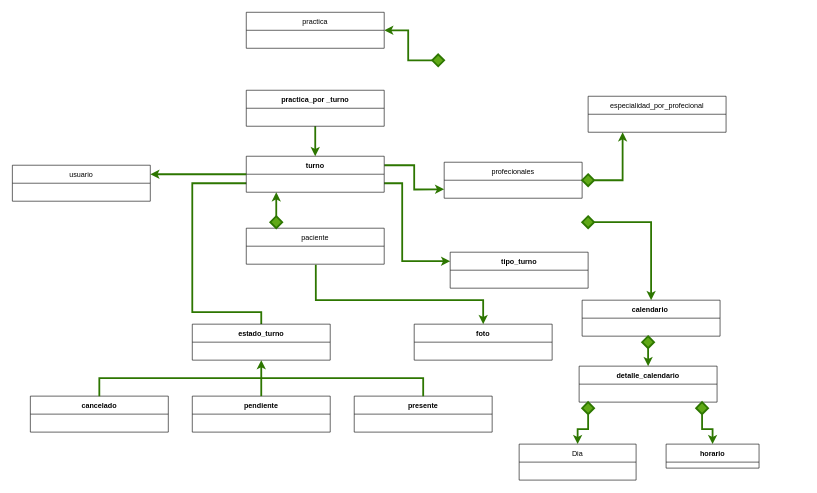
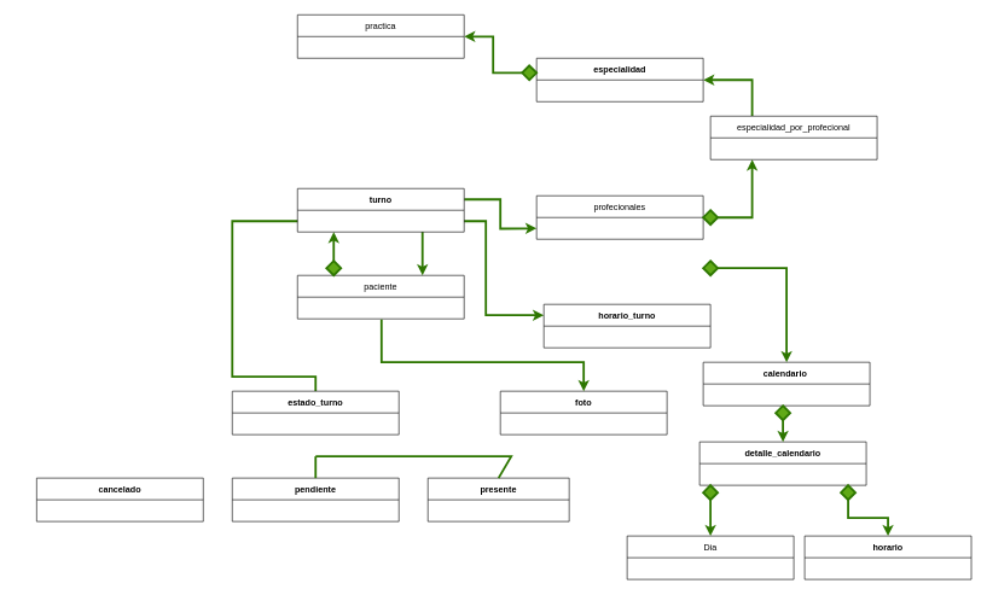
+ <mxCell id="14" value="especialidad" style="swimlane;fontStyle=1;childLayout=stackLayout;horizontal=1;startSize=30;horizontalStack=0;resizeParent=1;resizeParentMax=0;resizeLast=0;collapsible=1;marginBottom=0;" vertex="1" parent="1"><mxGeometry x="740" y="80" width="230" height="60" as="geometry" /></mxCell>
+ <mxCell id="5" style="edgeStyle=orthogonalEdgeStyle;rounded=0;orthogonalLoop=1;jettySize=auto;html=1;exitX=0.25;exitY=0;exitDx=0;exitDy=0;entryX=1;entryY=0.5;entryDx=0;entryDy=0;fillColor=#60a917;strokeColor=#2D7600;strokeWidth=3;" edge="1" parent="1" source="6" target="14"><mxGeometry relative="1" as="geometry" /></mxCell>
- <mxCell id="22" value="practica_por _turno" style="swimlane;fontStyle=1;childLayout=stackLayout;horizontal=1;startSize=30;horizontalStack=0;resizeParent=1;resizeParentMax=0;resizeLast=0;collapsible=1;marginBottom=0;" vertex="1" parent="1"><mxGeometry x="410" y="150" width="230" height="60" as="geometry" /></mxCell>
- <mxCell id="21" style="edgeStyle=orthogonalEdgeStyle;rounded=0;orthogonalLoop=1;jettySize=auto;html=1;exitX=0.5;exitY=1;exitDx=0;exitDy=0;entryX=0.5;entryY=0;entryDx=0;entryDy=0;fillColor=#60a917;strokeColor=#2D7600;strokeWidth=3;" edge="1" parent="1" source="22" target="13"><mxGeometry relative="1" as="geometry" /></mxCell>
- <mxCell id="28" value="" style="endArrow=classic;html=1;rounded=0;entryX=1;entryY=0.25;entryDx=0;entryDy=0;exitX=0;exitY=0.5;exitDx=0;exitDy=0;fillColor=#60a917;strokeColor=#2D7600;strokeWidth=3;" edge="1" parent="1" source="13" target="2"><mxGeometry width="50" height="50" relative="1" as="geometry"><mxPoint x="240" y="450" as="sourcePoint" /><mxPoint x="290" y="400" as="targetPoint" /></mxGeometry></mxCell>
- <mxCell id="2" value="usuario" style="swimlane;fontStyle=0;childLayout=stackLayout;horizontal=1;startSize=30;horizontalStack=0;resizeParent=1;resizeParentMax=0;resizeLast=0;collapsible=1;marginBottom=0;" parent="1" vertex="1"><mxGeometry x="20" y="275" width="230" height="60" as="geometry" /></mxCell>
+ <mxCell id="11" style="edgeStyle=orthogonalEdgeStyle;rounded=0;orthogonalLoop=1;jettySize=auto;html=1;exitX=0.75;exitY=1;exitDx=0;exitDy=0;entryX=0.75;entryY=0;entryDx=0;entryDy=0;strokeWidth=3;fillColor=#60a917;strokeColor=#2D7600;" edge="1" parent="1" source="13" target="8"><mxGeometry relative="1" as="geometry" /></mxCell>
- <mxCell id="18" value="tipo_turno" style="swimlane;fontStyle=1;childLayout=stackLayout;horizontal=1;startSize=30;horizontalStack=0;resizeParent=1;resizeParentMax=0;resizeLast=0;collapsible=1;marginBottom=0;" vertex="1" parent="1"><mxGeometry x="750" y="420" width="230" height="60" as="geometry" /></mxCell>
+ <mxCell id="18" value="horario_turno" style="swimlane;fontStyle=1;childLayout=stackLayout;horizontal=1;startSize=30;horizontalStack=0;resizeParent=1;resizeParentMax=0;resizeLast=0;collapsible=1;marginBottom=0;" vertex="1" parent="1"><mxGeometry x="750" y="420" width="230" height="60" as="geometry" /></mxCell>
- <mxCell id="26" value="" style="endArrow=classic;html=1;rounded=0;exitX=0.5;exitY=0;exitDx=0;exitDy=0;entryX=0.5;entryY=1;entryDx=0;entryDy=0;strokeWidth=3;fillColor=#60a917;strokeColor=#2D7600;" edge="1" parent="1" source="23" target="20"><mxGeometry width="50" height="50" relative="1" as="geometry"><mxPoint x="740" y="500" as="sourcePoint" /><mxPoint x="790" y="450" as="targetPoint" /><Array as="points"><mxPoint x="165" y="630" /><mxPoint x="310" y="630" /><mxPoint x="435" y="630" /></Array></mxGeometry></mxCell>
- <mxCell id="24" value="presente" style="swimlane;fontStyle=1;childLayout=stackLayout;horizontal=1;startSize=30;horizontalStack=0;resizeParent=1;resizeParentMax=0;resizeLast=0;collapsible=1;marginBottom=0;" vertex="1" parent="1"><mxGeometry x="590" y="660" width="230" height="60" as="geometry" /></mxCell>
+ <mxCell id="24" value="presente" style="swimlane;fontStyle=1;childLayout=stackLayout;horizontal=1;startSize=30;horizontalStack=0;resizeParent=1;resizeParentMax=0;resizeLast=0;collapsible=1;marginBottom=0;" vertex="1" parent="1"><mxGeometry x="590" y="660" width="195" height="60" as="geometry" /></mxCell>
- <mxCell id="17" value="horario" style="swimlane;fontStyle=1;childLayout=stackLayout;horizontal=1;startSize=30;horizontalStack=0;resizeParent=1;resizeParentMax=0;resizeLast=0;collapsible=1;marginBottom=0;" vertex="1" parent="1"><mxGeometry x="1110" y="740" width="155" height="40" as="geometry" /></mxCell>
+ <mxCell id="17" value="horario" style="swimlane;fontStyle=1;childLayout=stackLayout;horizontal=1;startSize=30;horizontalStack=0;resizeParent=1;resizeParentMax=0;resizeLast=0;collapsible=1;marginBottom=0;" vertex="1" parent="1"><mxGeometry x="1110" y="740" width="230" height="60" as="geometry" /></mxCell>
- <mxCell id="4" value="Dia" style="swimlane;fontStyle=0;childLayout=stackLayout;horizontal=1;startSize=30;horizontalStack=0;resizeParent=1;resizeParentMax=0;resizeLast=0;collapsible=1;marginBottom=0;" parent="1" vertex="1"><mxGeometry x="865" y="740" width="195" height="60" as="geometry" /></mxCell>
+ <mxCell id="4" value="Dia" style="swimlane;fontStyle=0;childLayout=stackLayout;horizontal=1;startSize=30;horizontalStack=0;resizeParent=1;resizeParentMax=0;resizeLast=0;collapsible=1;marginBottom=0;" parent="1" vertex="1"><mxGeometry x="865" y="740" width="230" height="60" as="geometry" /></mxCell>
